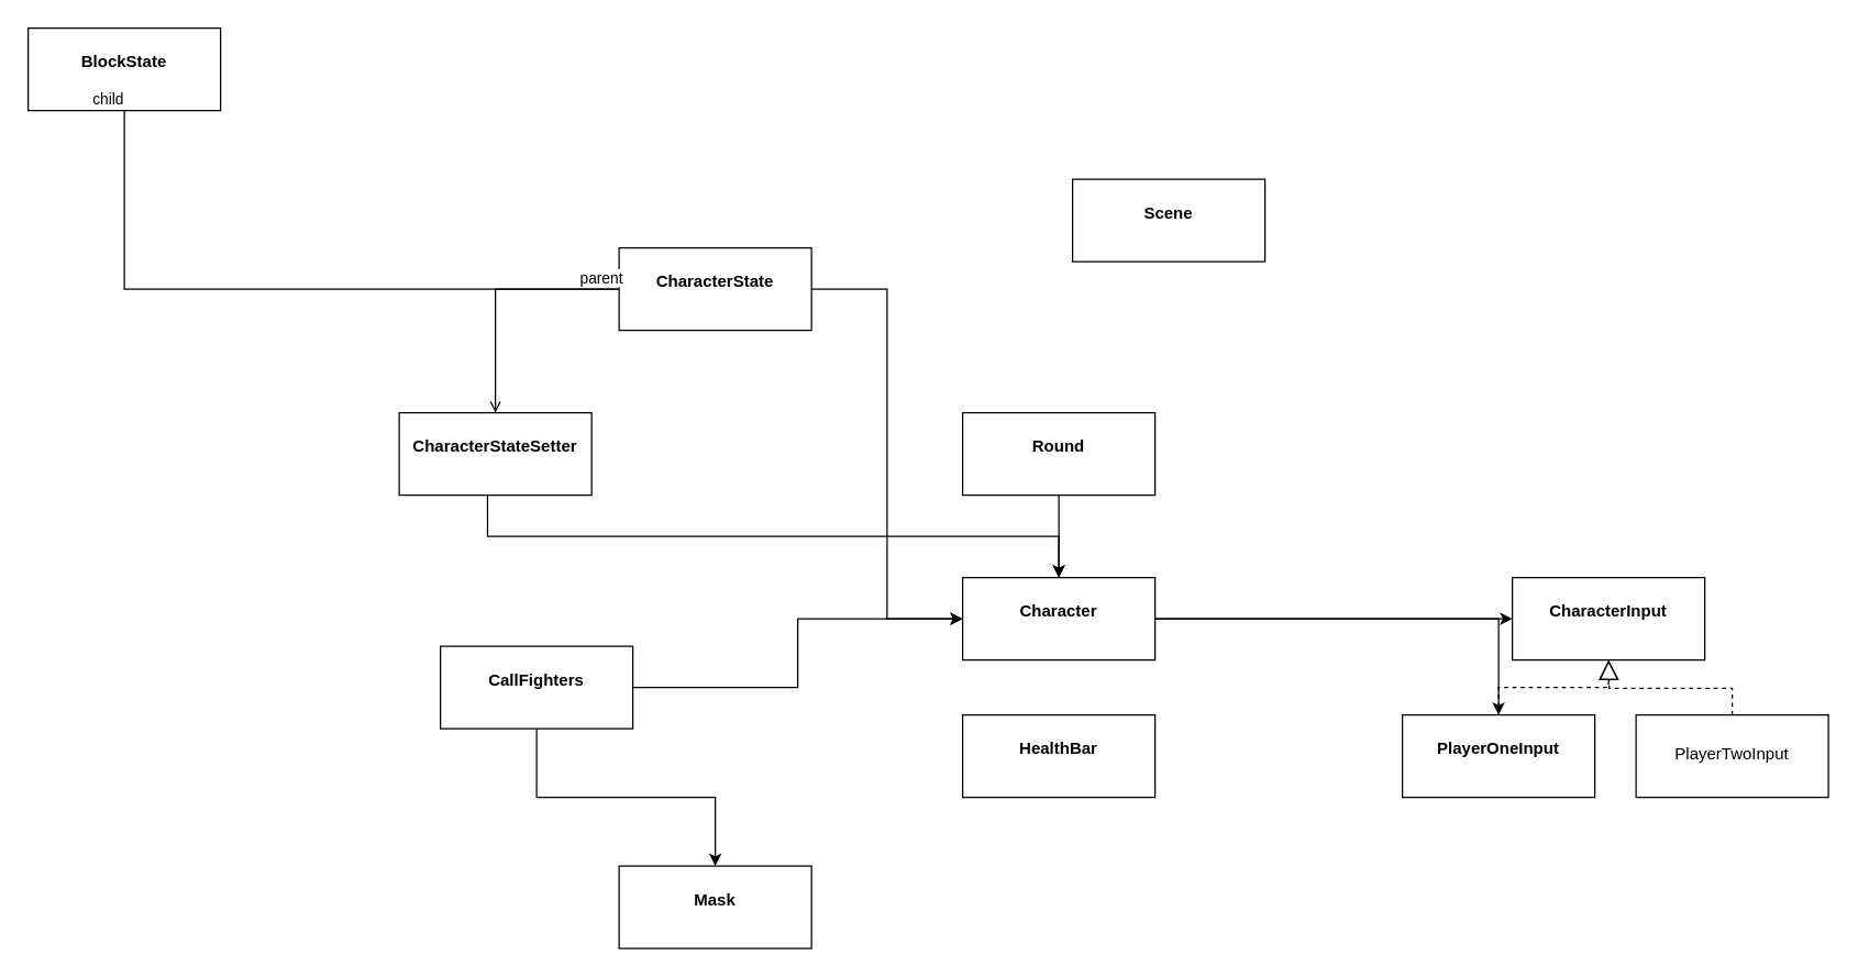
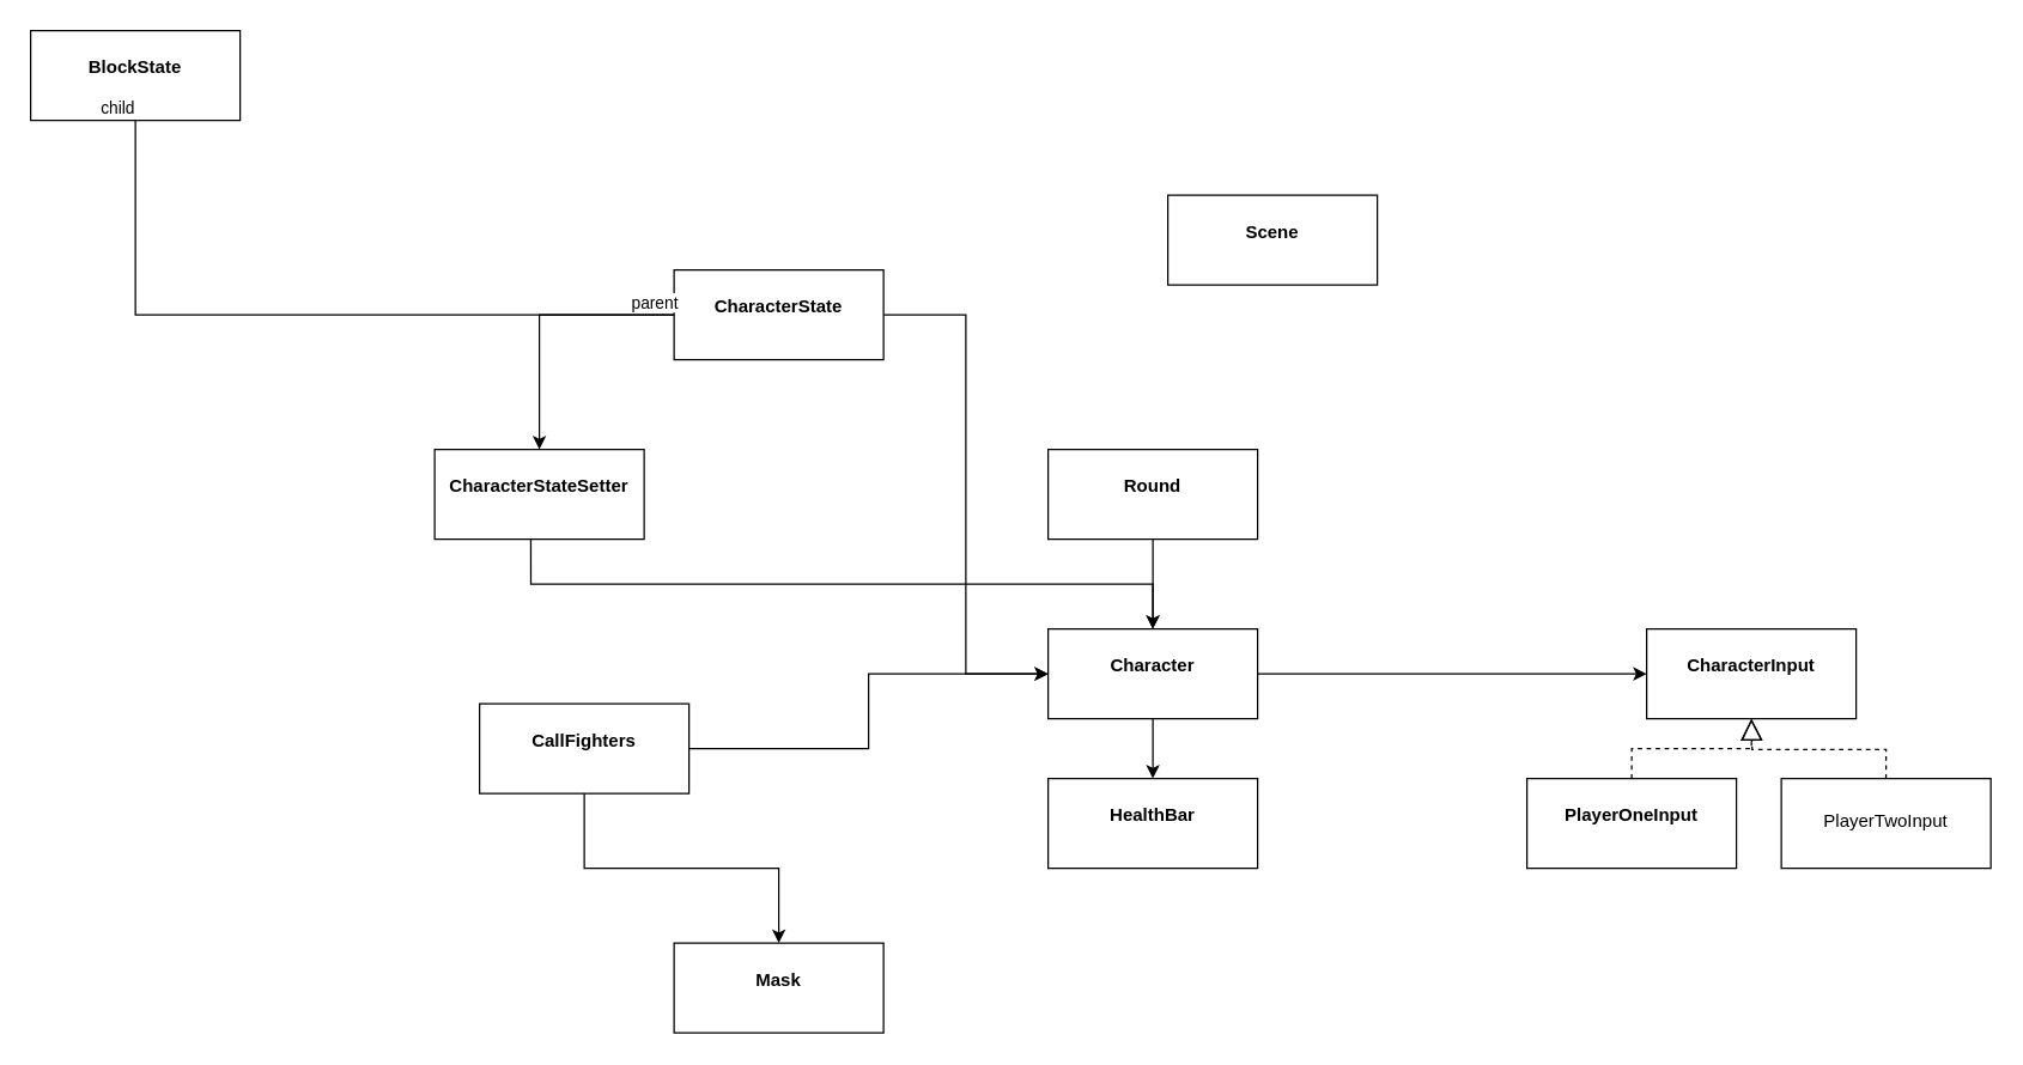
- <mxCell id="20" style="edgeStyle=orthogonalEdgeStyle;rounded=0;orthogonalLoop=1;jettySize=auto;html=1;entryX=0.5;entryY=0;entryDx=0;entryDy=0;endArrow=open;" edge="1" parent="1" source="22" target="7"><mxGeometry relative="1" as="geometry" /></mxCell>
+ <mxCell id="20" style="edgeStyle=orthogonalEdgeStyle;rounded=0;orthogonalLoop=1;jettySize=auto;html=1;entryX=0.5;entryY=0;entryDx=0;entryDy=0;" edge="1" parent="1" source="22" target="7"><mxGeometry relative="1" as="geometry" /></mxCell>
- <mxCell id="3" style="edgeStyle=orthogonalEdgeStyle;rounded=0;orthogonalLoop=1;jettySize=auto;html=1;" edge="1" parent="1" source="4" target="9"><mxGeometry relative="1" as="geometry" /></mxCell>
+ <mxCell id="3" style="edgeStyle=orthogonalEdgeStyle;rounded=0;orthogonalLoop=1;jettySize=auto;html=1;" edge="1" parent="1" source="4" target="8"><mxGeometry relative="1" as="geometry" /></mxCell>
